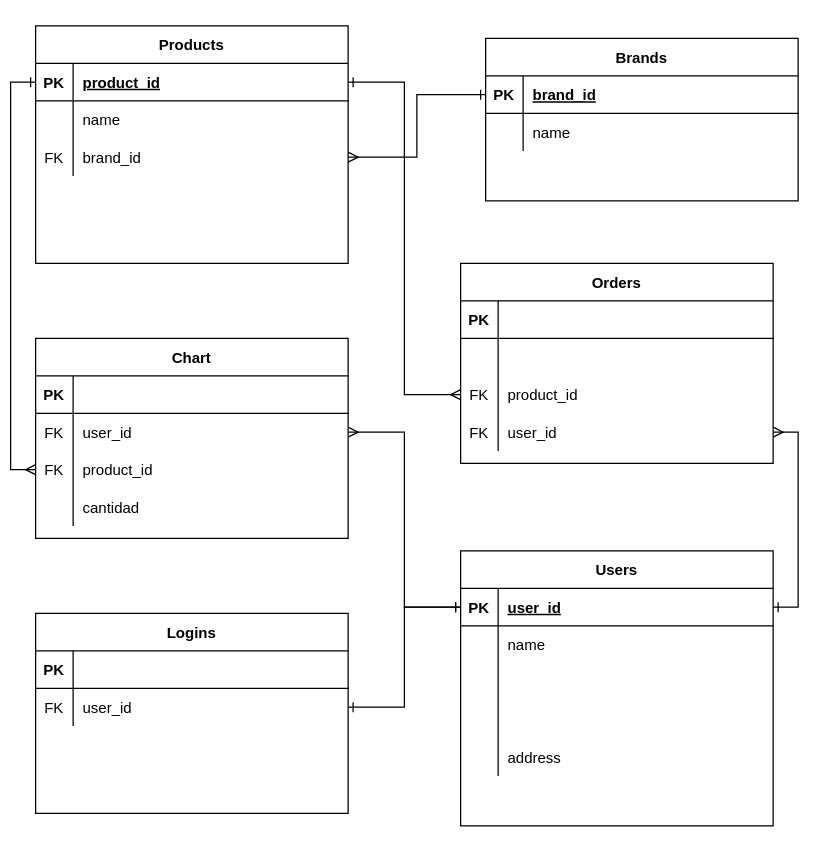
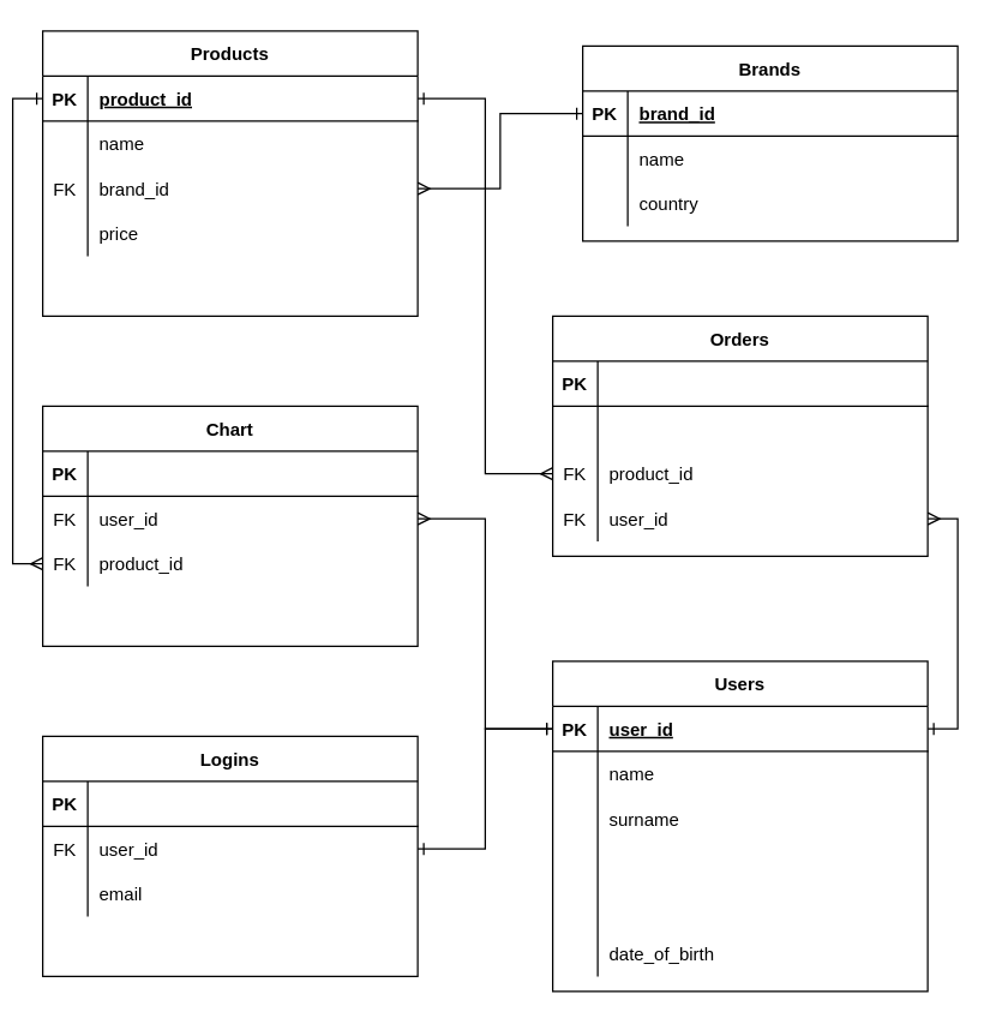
+ <mxCell id="55" value="country" style="shape=partialRectangle;overflow=hidden;connectable=0;fillColor=none;top=0;left=0;bottom=0;right=0;align=left;spacingLeft=6;" vertex="1" parent="53"><mxGeometry x="30" width="220" height="30" as="geometry" /></mxCell>
+ <mxCell id="32" value="price" style="shape=partialRectangle;overflow=hidden;connectable=0;fillColor=none;top=0;left=0;bottom=0;right=0;align=left;spacingLeft=6;" vertex="1" parent="30"><mxGeometry x="30" width="220" height="30" as="geometry" /></mxCell>
- <mxCell id="67" value="cantidad" style="shape=partialRectangle;overflow=hidden;connectable=0;fillColor=none;top=0;left=0;bottom=0;right=0;align=left;spacingLeft=6;" vertex="1" parent="65"><mxGeometry x="30" width="220" height="30" as="geometry" /></mxCell>
+ <mxCell id="11" value="surname" style="shape=partialRectangle;overflow=hidden;connectable=0;fillColor=none;top=0;left=0;bottom=0;right=0;align=left;spacingLeft=6;" parent="9" vertex="1"><mxGeometry x="30" width="220" height="30" as="geometry" /></mxCell>
+ <mxCell id="43" value="email" style="shape=partialRectangle;overflow=hidden;connectable=0;fillColor=none;top=0;left=0;bottom=0;right=0;align=left;spacingLeft=6;" vertex="1" parent="41"><mxGeometry x="30" width="220" height="30" as="geometry" /></mxCell>
- <mxCell id="16" value="address" style="shape=partialRectangle;overflow=hidden;connectable=0;fillColor=none;top=0;left=0;bottom=0;right=0;align=left;spacingLeft=6;" vertex="1" parent="14"><mxGeometry x="30" width="220" height="30" as="geometry" /></mxCell>
+ <mxCell id="19" value="date_of_birth" style="shape=partialRectangle;overflow=hidden;connectable=0;fillColor=none;top=0;left=0;bottom=0;right=0;align=left;spacingLeft=6;" vertex="1" parent="17"><mxGeometry x="30" width="220" height="30" as="geometry" /></mxCell>
